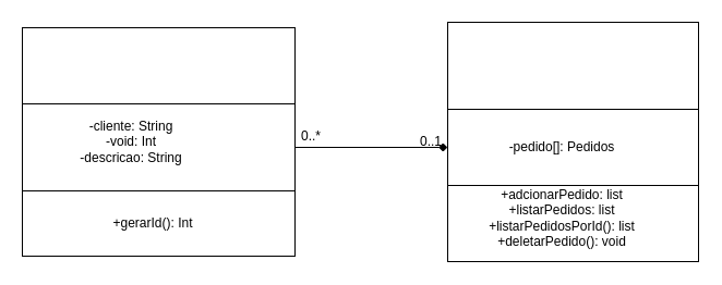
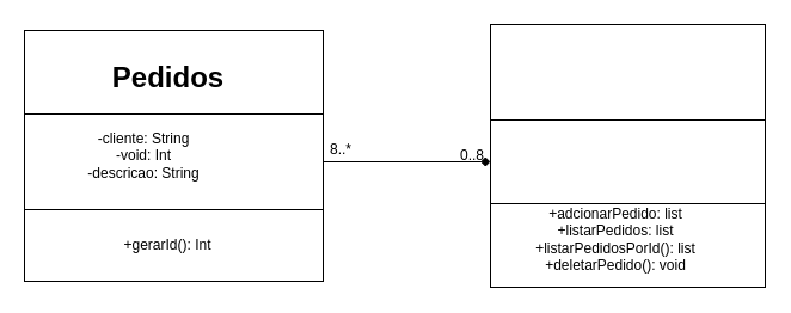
+ <mxCell id="7" value="Pedidos" style="text;strokeColor=none;fillColor=none;html=1;fontSize=24;fontStyle=1;verticalAlign=middle;align=center;" vertex="1" parent="2"><mxGeometry x="70" y="25" width="100" height="40" as="geometry" /></mxCell>
- <mxCell id="13" value="0..*" style="text;html=1;strokeColor=none;fillColor=none;align=center;verticalAlign=middle;whiteSpace=wrap;rounded=0;" vertex="1" parent="2"><mxGeometry x="250" y="95" width="30" height="20" as="geometry" /></mxCell>
+ <mxCell id="13" value="8..*" style="text;html=1;strokeColor=none;fillColor=none;align=center;verticalAlign=middle;whiteSpace=wrap;rounded=0;" vertex="1" parent="2"><mxGeometry x="250" y="95" width="30" height="20" as="geometry" /></mxCell>
- <mxCell id="14" value="0..1" style="text;html=1;strokeColor=none;fillColor=none;align=center;verticalAlign=middle;whiteSpace=wrap;rounded=0;" vertex="1" parent="2"><mxGeometry x="360" y="105" width="30" height="10" as="geometry" /></mxCell>
+ <mxCell id="14" value="0..8" style="text;html=1;strokeColor=none;fillColor=none;align=center;verticalAlign=middle;whiteSpace=wrap;rounded=0;" vertex="1" parent="2"><mxGeometry x="360" y="105" width="30" height="10" as="geometry" /></mxCell>
- <mxCell id="11" value="-pedido[]: Pedidos" style="text;html=1;strokeColor=none;fillColor=none;align=center;verticalAlign=middle;whiteSpace=wrap;rounded=0;" vertex="1" parent="2"><mxGeometry x="440" y="100" width="110" height="30" as="geometry" /></mxCell>
